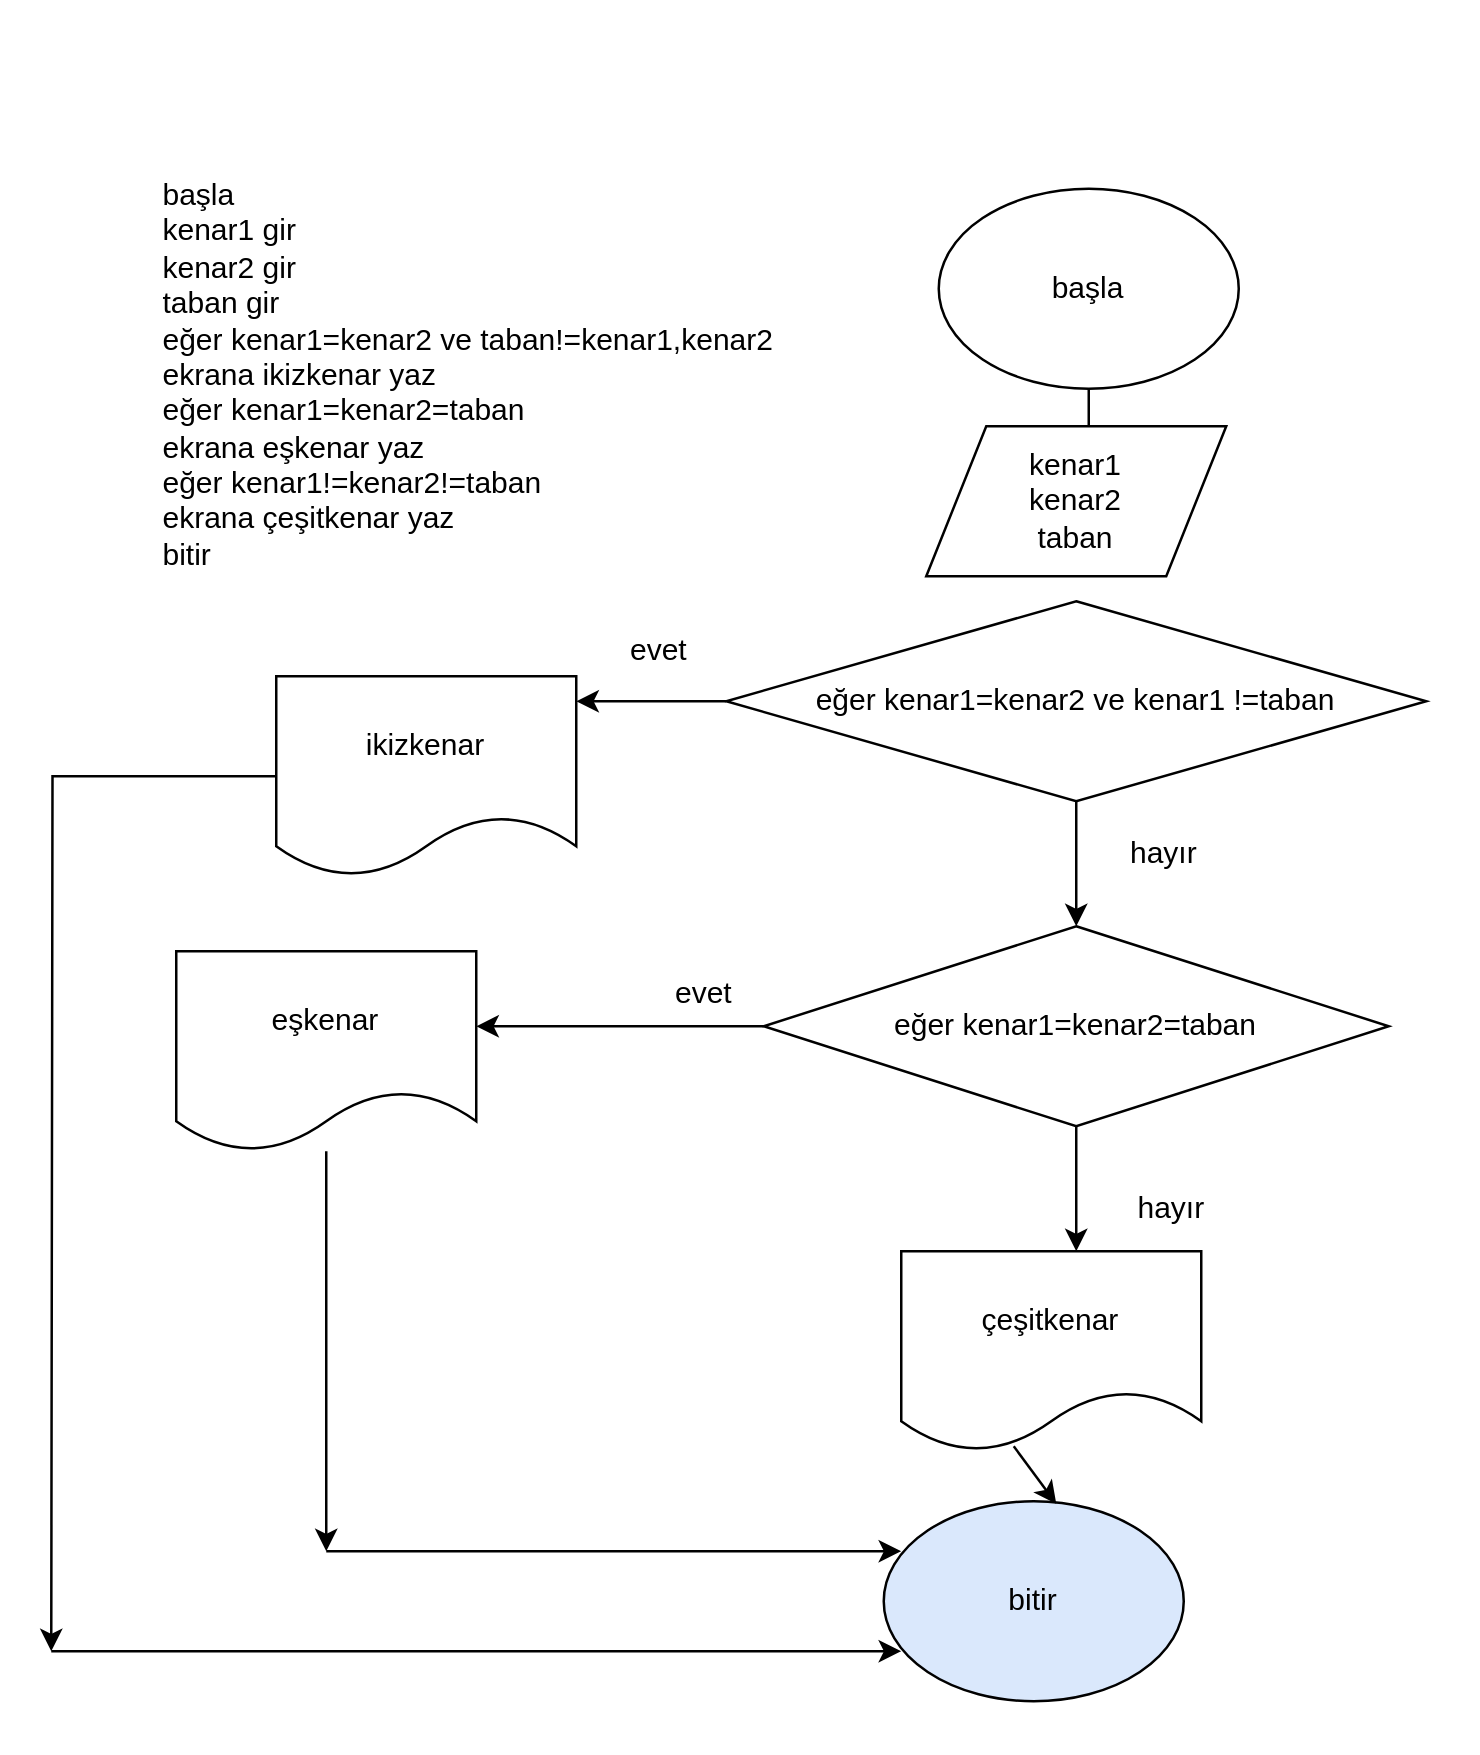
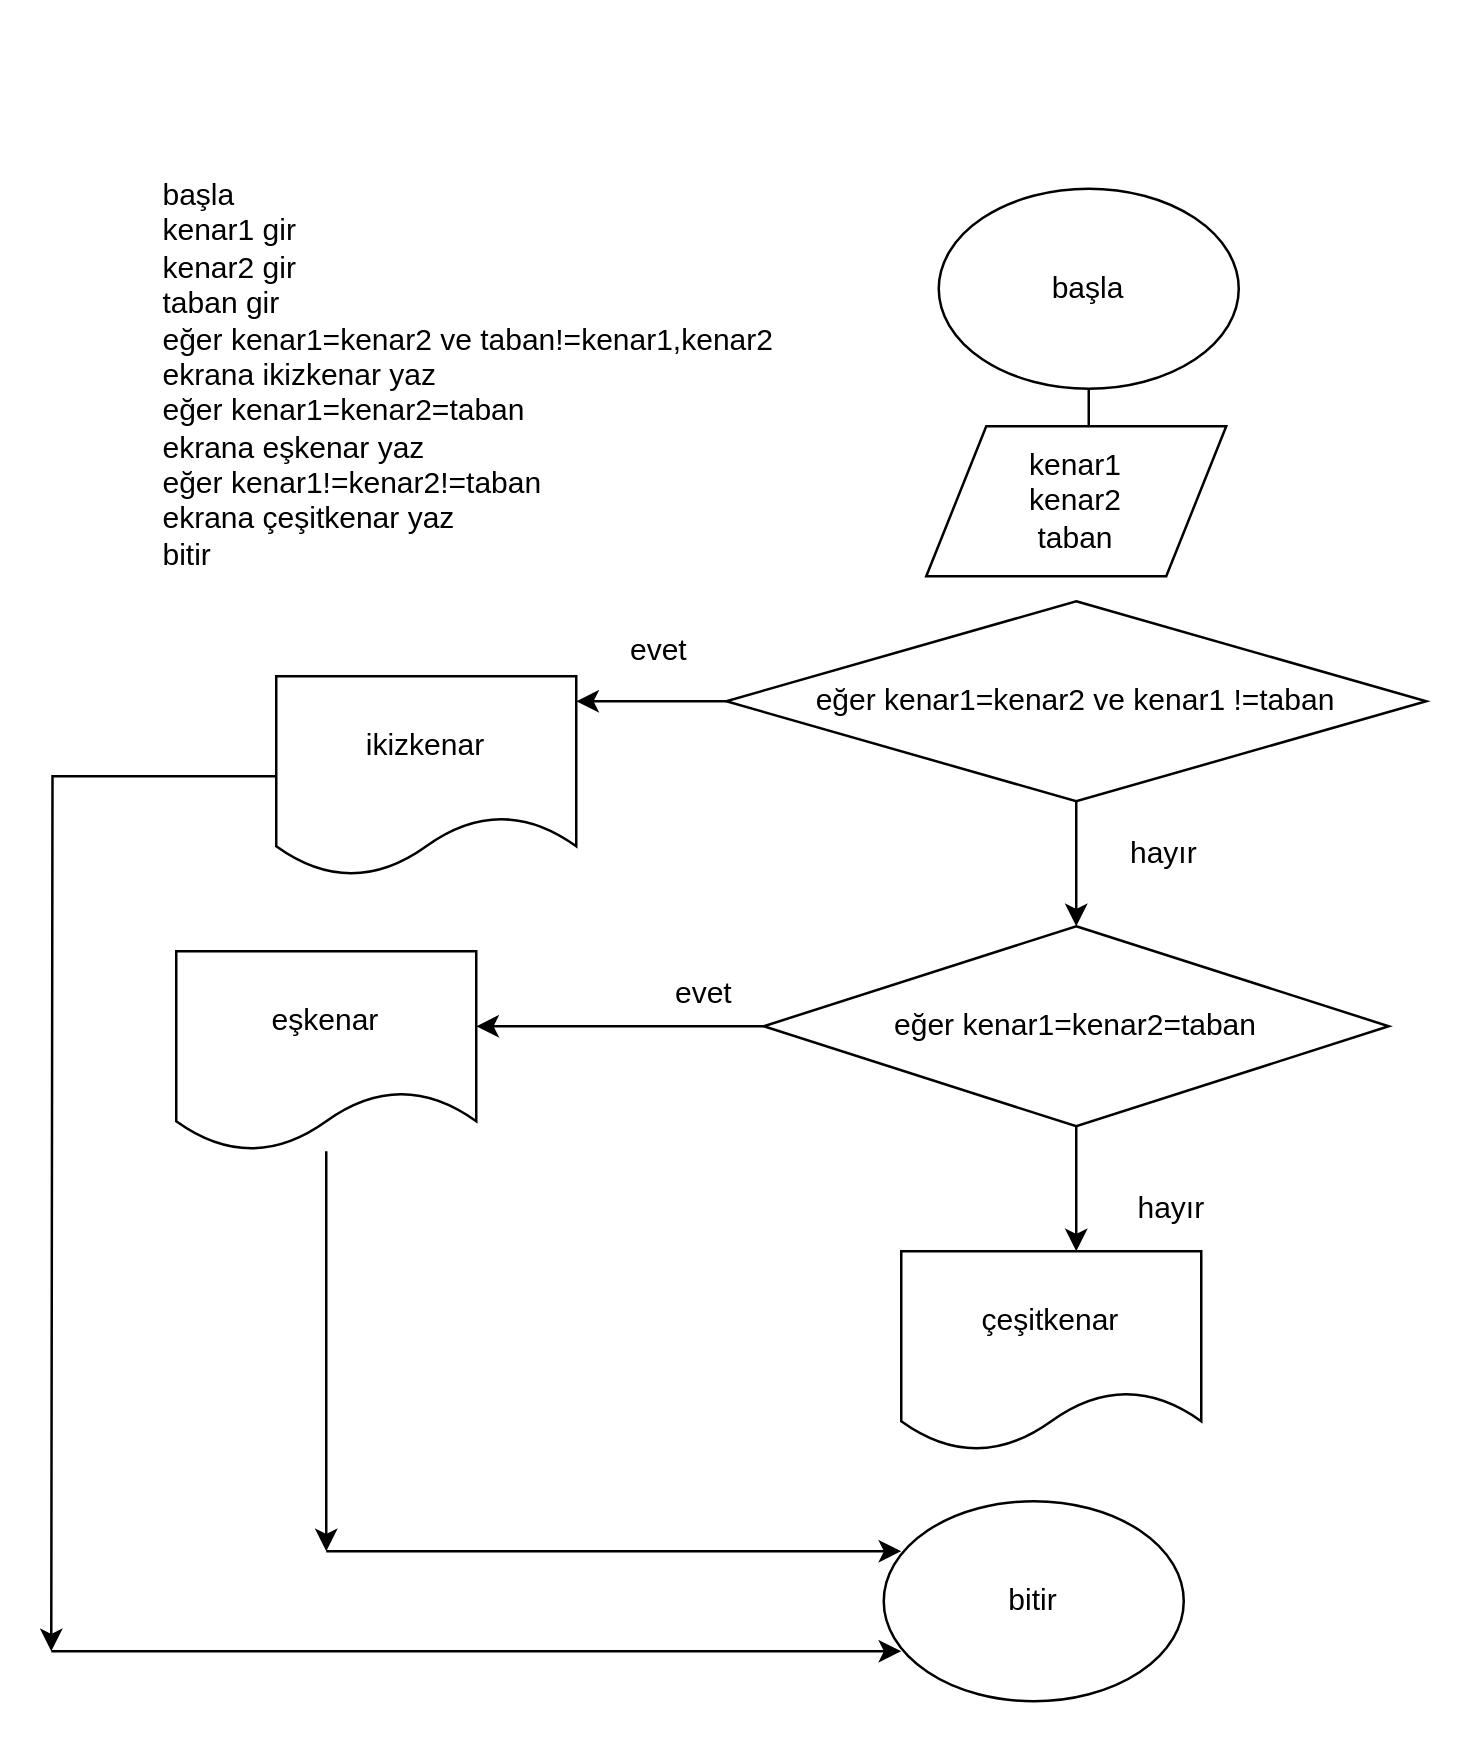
- <mxCell id="24" value="" style="endArrow=classic;html=1;exitX=0.375;exitY=0.975;exitDx=0;exitDy=0;exitPerimeter=0;entryX=0.575;entryY=0.013;entryDx=0;entryDy=0;entryPerimeter=0;" edge="1" parent="1" source="19" target="22"><mxGeometry width="50" height="50" relative="1" as="geometry"><mxPoint x="410" y="620" as="sourcePoint" /><mxPoint x="460" y="570" as="targetPoint" /></mxGeometry></mxCell>
- <mxCell id="22" value="bitir" style="ellipse;whiteSpace=wrap;html=1;fillColor=#dae8fc;" vertex="1" parent="1"><mxGeometry x="353" y="600" width="120" height="80" as="geometry" /></mxCell>
+ <mxCell id="22" value="bitir" style="ellipse;whiteSpace=wrap;html=1;" vertex="1" parent="1"><mxGeometry x="353" y="600" width="120" height="80" as="geometry" /></mxCell>
